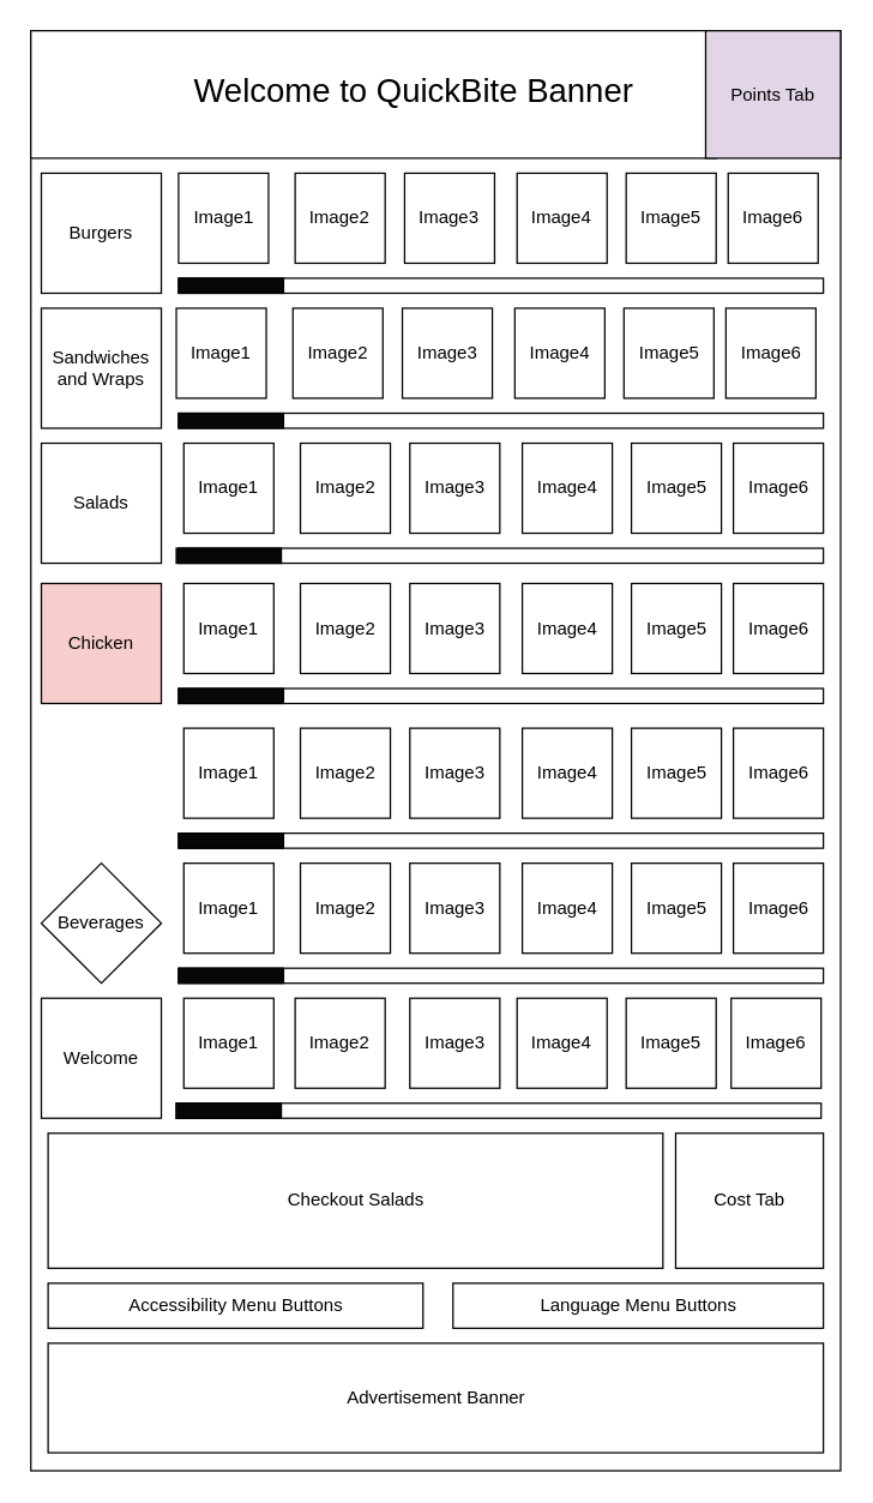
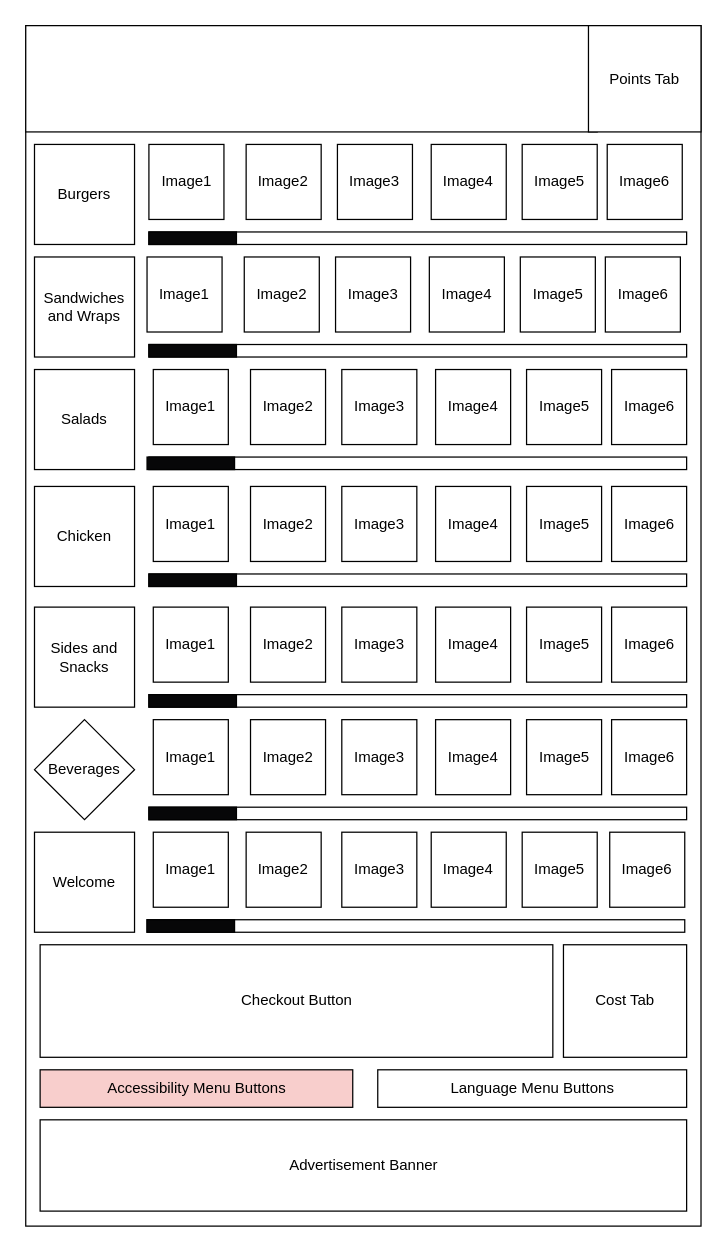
- <mxCell id="5" value="&lt;font style=&quot;font-size: 22px;&quot;&gt;Welcome to QuickBite Banner&lt;/font&gt;" style="text;html=1;strokeColor=none;fillColor=none;align=center;verticalAlign=middle;whiteSpace=wrap;rounded=0;" parent="1" vertex="1"><mxGeometry x="127" y="45.5" width="297" height="30" as="geometry" /></mxCell>
- <mxCell id="6" value="Points Tab" style="rounded=0;whiteSpace=wrap;html=1;fillColor=#e1d5e7;" parent="1" vertex="1"><mxGeometry x="470" y="20" width="90" height="85" as="geometry" /></mxCell>
+ <mxCell id="6" value="Points Tab" style="rounded=0;whiteSpace=wrap;html=1;" parent="1" vertex="1"><mxGeometry x="470" y="20" width="90" height="85" as="geometry" /></mxCell>
- <mxCell id="15" value="Chicken" style="whiteSpace=wrap;html=1;aspect=fixed;fillColor=#f8cecc;" vertex="1" parent="1"><mxGeometry x="27" y="388.5" width="80" height="80" as="geometry" /></mxCell>
+ <mxCell id="15" value="Chicken" style="whiteSpace=wrap;html=1;aspect=fixed;" vertex="1" parent="1"><mxGeometry x="27" y="388.5" width="80" height="80" as="geometry" /></mxCell>
+ <mxCell id="16" value="Sides and Snacks" style="whiteSpace=wrap;html=1;aspect=fixed;" vertex="1" parent="1"><mxGeometry x="27" y="485" width="80" height="80" as="geometry" /></mxCell>
- <mxCell id="7" value="Checkout Salads" style="rounded=0;whiteSpace=wrap;html=1;" parent="1" vertex="1"><mxGeometry x="31.5" y="755" width="410" height="90" as="geometry" /></mxCell>
+ <mxCell id="7" value="Checkout Button" style="rounded=0;whiteSpace=wrap;html=1;" parent="1" vertex="1"><mxGeometry x="31.5" y="755" width="410" height="90" as="geometry" /></mxCell>
- <mxCell id="9" value="Accessibility Menu Buttons" style="rounded=0;whiteSpace=wrap;html=1;" parent="1" vertex="1"><mxGeometry x="31.5" y="855" width="250" height="30" as="geometry" /></mxCell>
+ <mxCell id="9" value="Accessibility Menu Buttons" style="rounded=0;whiteSpace=wrap;html=1;fillColor=#f8cecc;" parent="1" vertex="1"><mxGeometry x="31.5" y="855" width="250" height="30" as="geometry" /></mxCell>
